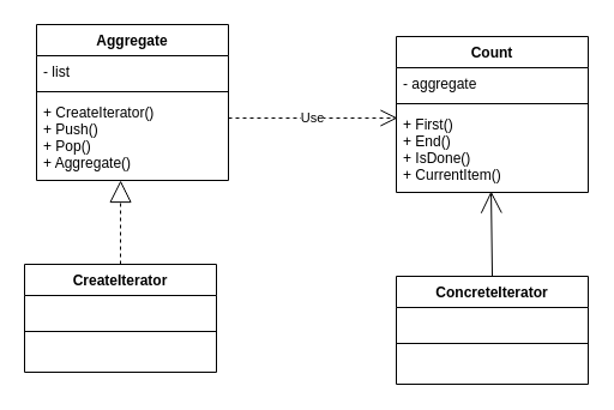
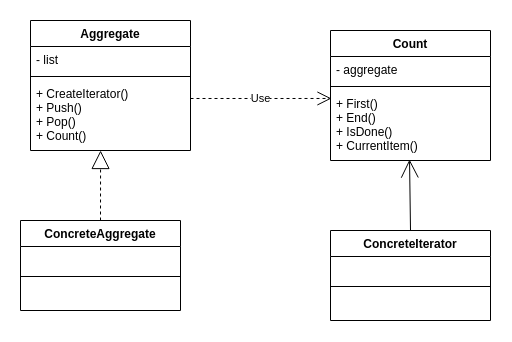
- <mxCell id="13" value="+ CreateIterator()&#10;+ Push()&#10;+ Pop()&#10;+ Aggregate()" style="text;strokeColor=none;fillColor=none;align=left;verticalAlign=top;spacingLeft=4;spacingRight=4;overflow=hidden;rotatable=0;points=[[0,0.5],[1,0.5]];portConstraint=eastwest;" parent="10" vertex="1"><mxGeometry y="60" width="160" height="70" as="geometry" /></mxCell>
+ <mxCell id="13" value="+ CreateIterator()&#10;+ Push()&#10;+ Pop()&#10;+ Count()" style="text;strokeColor=none;fillColor=none;align=left;verticalAlign=top;spacingLeft=4;spacingRight=4;overflow=hidden;rotatable=0;points=[[0,0.5],[1,0.5]];portConstraint=eastwest;" parent="10" vertex="1"><mxGeometry y="60" width="160" height="70" as="geometry" /></mxCell>
- <mxCell id="14" value="CreateIterator" style="swimlane;fontStyle=1;align=center;verticalAlign=top;childLayout=stackLayout;horizontal=1;startSize=26;horizontalStack=0;resizeParent=1;resizeParentMax=0;resizeLast=0;collapsible=1;marginBottom=0;" parent="1" vertex="1"><mxGeometry x="20" y="220" width="160" height="90" as="geometry" /></mxCell>
+ <mxCell id="14" value="ConcreteAggregate" style="swimlane;fontStyle=1;align=center;verticalAlign=top;childLayout=stackLayout;horizontal=1;startSize=26;horizontalStack=0;resizeParent=1;resizeParentMax=0;resizeLast=0;collapsible=1;marginBottom=0;" parent="1" vertex="1"><mxGeometry x="20" y="220" width="160" height="90" as="geometry" /></mxCell>
